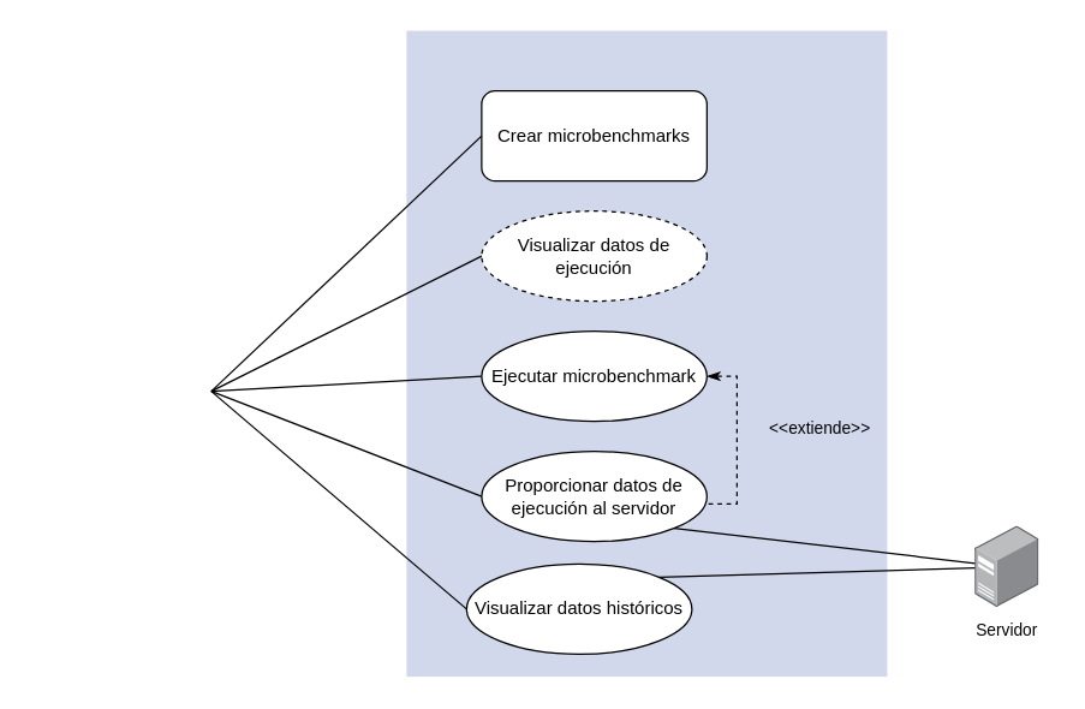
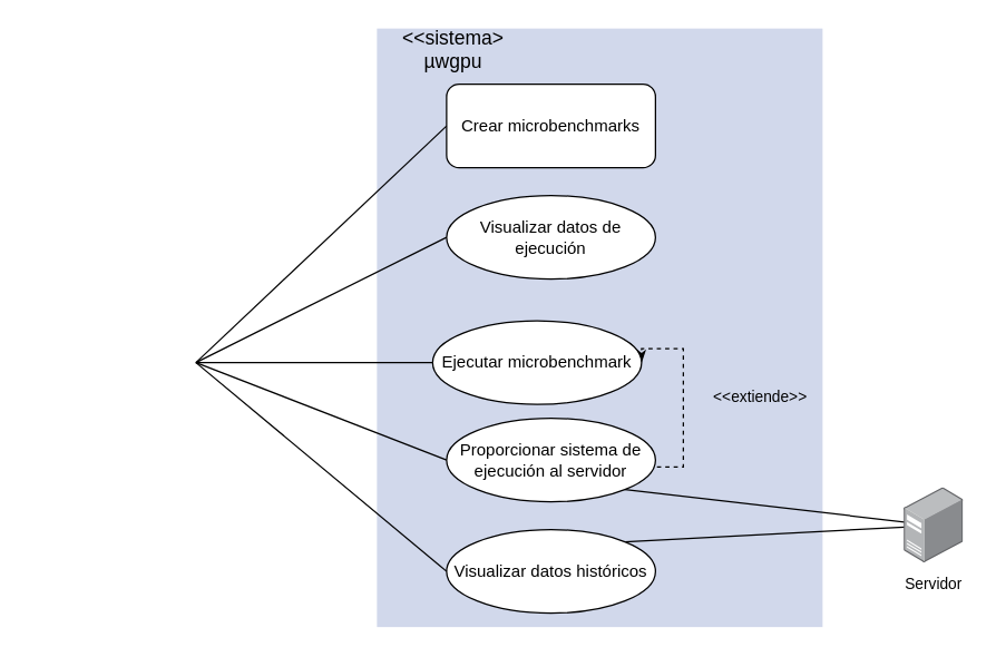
+ <mxCell id="19" value="&amp;lt;&amp;lt;sistema&amp;gt;&lt;br style=&quot;font-size: 14px;&quot;&gt;&lt;div style=&quot;font-size: 14px;&quot;&gt;µwgpu&lt;/div&gt;" style="text;html=1;align=center;verticalAlign=middle;whiteSpace=wrap;rounded=0;fontFamily=Helvetica;fontSize=14;fontColor=default;labelBackgroundColor=none;fontStyle=0" vertex="1" parent="1"><mxGeometry x="270" y="20" width="110" height="30" as="geometry" /></mxCell>
- <mxCell id="10" value="Visualizar datos de ejecución" style="ellipse;whiteSpace=wrap;html=1;dashed=1;" vertex="1" parent="1"><mxGeometry x="320" y="140" width="150" height="60" as="geometry" /></mxCell>
+ <mxCell id="10" value="Visualizar datos de ejecución" style="ellipse;whiteSpace=wrap;html=1;" vertex="1" parent="1"><mxGeometry x="320" y="140" width="150" height="60" as="geometry" /></mxCell>
- <mxCell id="5" value="Ejecutar microbenchmark " style="ellipse;whiteSpace=wrap;html=1;" vertex="1" parent="1"><mxGeometry x="320" y="220" width="150" height="60" as="geometry" /></mxCell>
+ <mxCell id="5" value="Ejecutar microbenchmark " style="ellipse;whiteSpace=wrap;html=1;" vertex="1" parent="1"><mxGeometry x="310" y="230" width="150" height="60" as="geometry" /></mxCell>
- <mxCell id="7" value="Proporcionar datos de ejecución al servidor" style="ellipse;whiteSpace=wrap;html=1;" vertex="1" parent="1"><mxGeometry x="320" y="300" width="150" height="60" as="geometry" /></mxCell>
+ <mxCell id="7" value="Proporcionar sistema de ejecución al servidor" style="ellipse;whiteSpace=wrap;html=1;" vertex="1" parent="1"><mxGeometry x="320" y="300" width="150" height="60" as="geometry" /></mxCell>
- <mxCell id="9" value="Visualizar datos históricos" style="ellipse;whiteSpace=wrap;html=1;" vertex="1" parent="1"><mxGeometry x="310" y="375" width="150" height="60" as="geometry" /></mxCell>
+ <mxCell id="9" value="Visualizar datos históricos" style="ellipse;whiteSpace=wrap;html=1;" vertex="1" parent="1"><mxGeometry x="320" y="380" width="150" height="60" as="geometry" /></mxCell>
